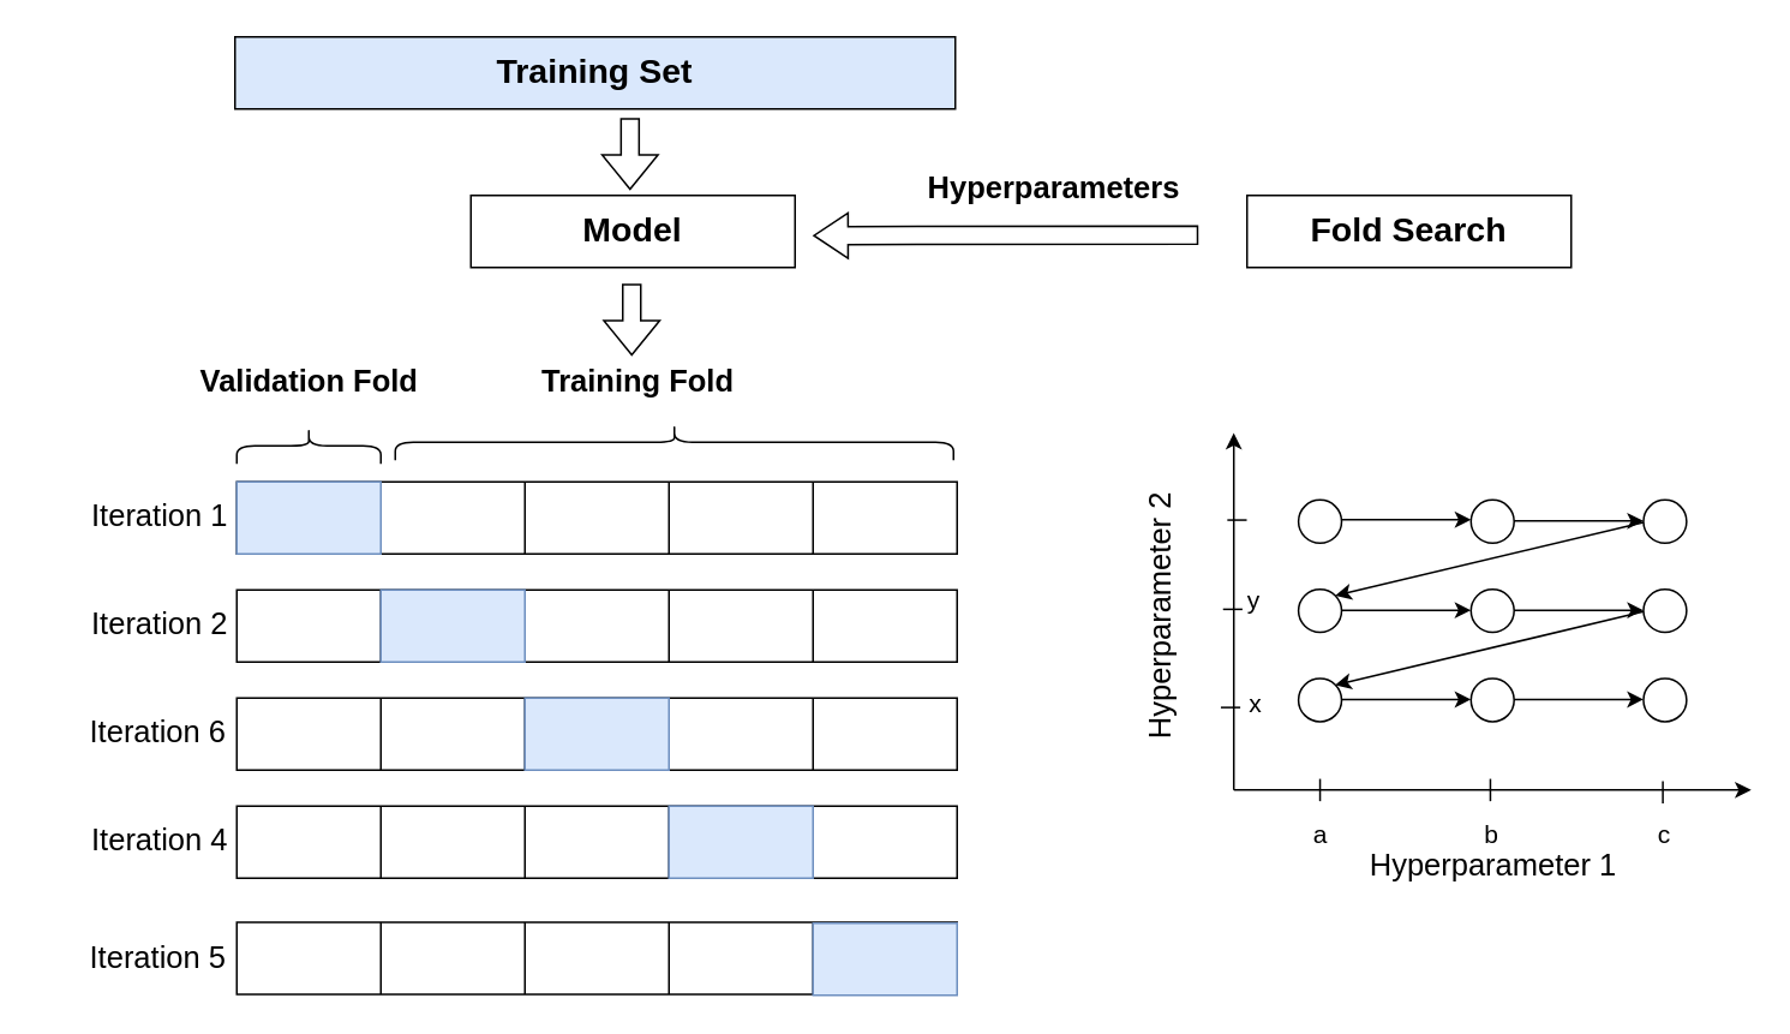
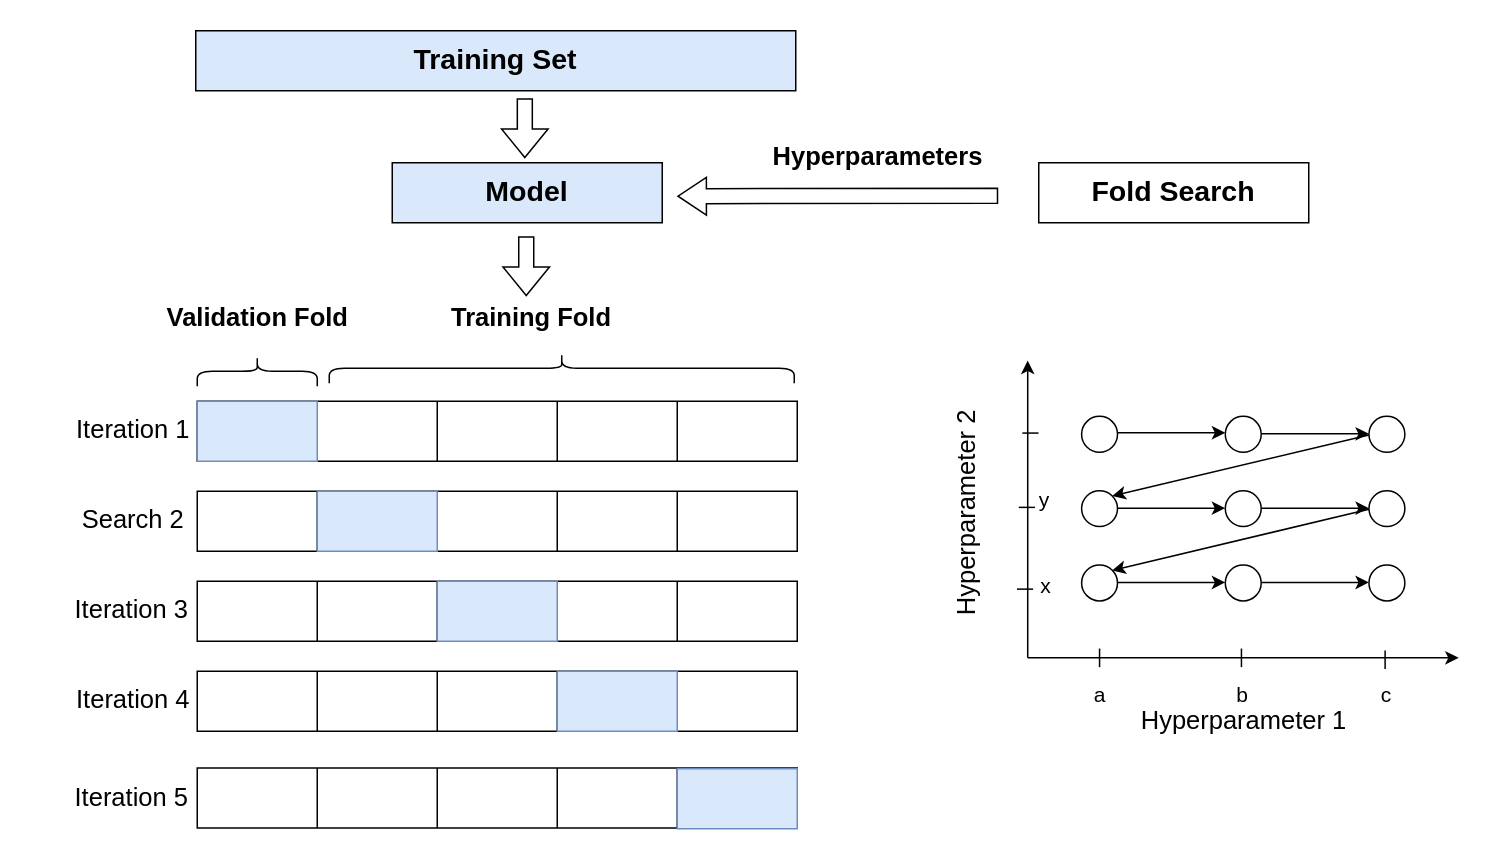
- <mxCell id="3" value="&lt;font style=&quot;font-size: 19px;&quot;&gt;&lt;b&gt;Model&lt;/b&gt;&lt;/font&gt;" style="rounded=0;whiteSpace=wrap;html=1;" vertex="1" parent="1"><mxGeometry x="261" y="108" width="180" height="40" as="geometry" /></mxCell>
+ <mxCell id="3" value="&lt;font style=&quot;font-size: 19px;&quot;&gt;&lt;b&gt;Model&lt;/b&gt;&lt;/font&gt;" style="rounded=0;whiteSpace=wrap;html=1;fillColor=#dae8fc;" vertex="1" parent="1"><mxGeometry x="261" y="108" width="180" height="40" as="geometry" /></mxCell>
- <mxCell id="40" value="&lt;span style=&quot;font-size: 17px;&quot;&gt;Iteration 2&lt;/span&gt;" style="text;html=1;align=center;verticalAlign=middle;whiteSpace=wrap;rounded=0;" vertex="1" parent="1"><mxGeometry x="21" y="332" width="135" height="30" as="geometry" /></mxCell>
+ <mxCell id="40" value="&lt;span style=&quot;font-size: 17px;&quot;&gt;Search 2&lt;/span&gt;" style="text;html=1;align=center;verticalAlign=middle;whiteSpace=wrap;rounded=0;" vertex="1" parent="1"><mxGeometry x="21" y="332" width="135" height="30" as="geometry" /></mxCell>
- <mxCell id="41" value="&lt;span style=&quot;font-size: 17px;&quot;&gt;Iteration 6&lt;/span&gt;" style="text;html=1;align=center;verticalAlign=middle;whiteSpace=wrap;rounded=0;" vertex="1" parent="1"><mxGeometry x="20" y="392" width="135" height="30" as="geometry" /></mxCell>
+ <mxCell id="41" value="&lt;span style=&quot;font-size: 17px;&quot;&gt;Iteration 3&lt;/span&gt;" style="text;html=1;align=center;verticalAlign=middle;whiteSpace=wrap;rounded=0;" vertex="1" parent="1"><mxGeometry x="20" y="392" width="135" height="30" as="geometry" /></mxCell>
